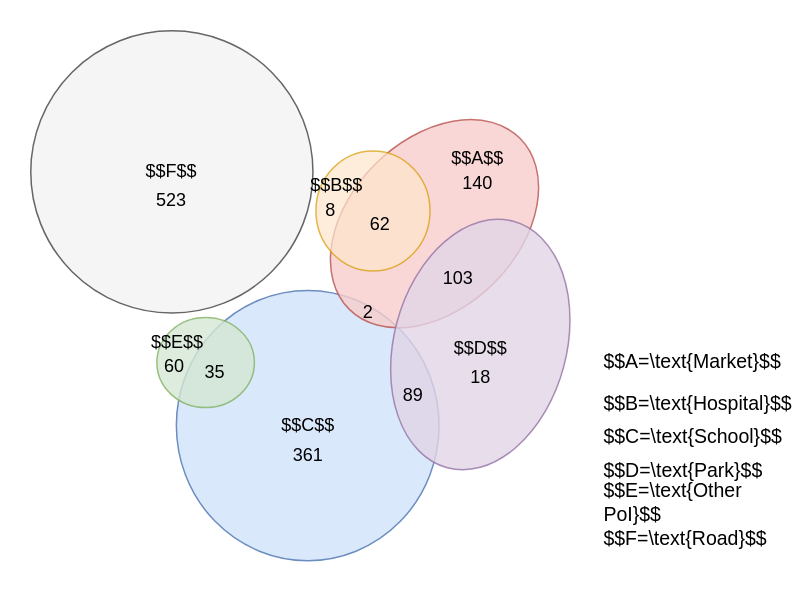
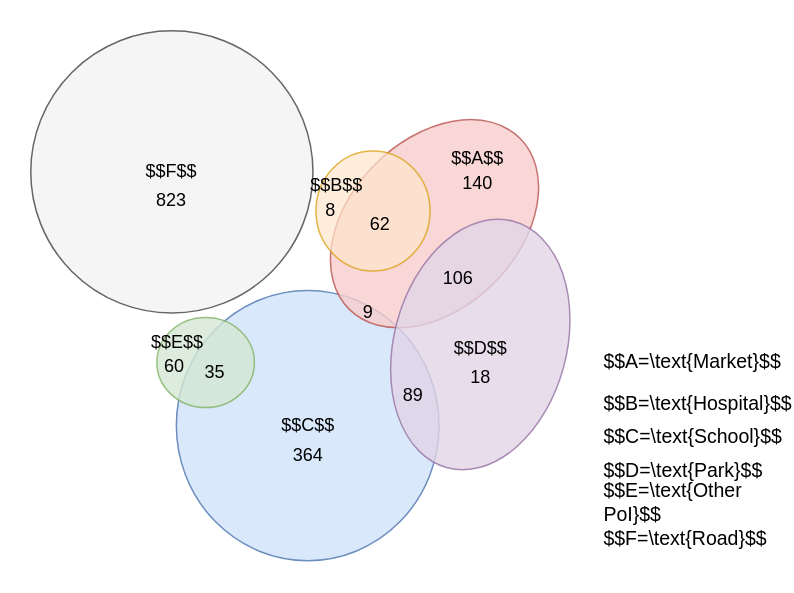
- <mxCell id="24" value="523" style="text;html=1;strokeColor=none;fillColor=none;align=center;verticalAlign=middle;whiteSpace=wrap;rounded=0;strokeWidth=1;" vertex="1" parent="1"><mxGeometry x="84" y="118" width="60" height="30" as="geometry" /></mxCell>
+ <mxCell id="24" value="823" style="text;html=1;strokeColor=none;fillColor=none;align=center;verticalAlign=middle;whiteSpace=wrap;rounded=0;strokeWidth=1;" vertex="1" parent="1"><mxGeometry x="84" y="118" width="60" height="30" as="geometry" /></mxCell>
- <mxCell id="14" value="103" style="text;html=1;strokeColor=none;fillColor=none;align=center;verticalAlign=middle;whiteSpace=wrap;rounded=0;strokeWidth=1;" vertex="1" parent="1"><mxGeometry x="275" y="170" width="60" height="30" as="geometry" /></mxCell>
+ <mxCell id="14" value="106" style="text;html=1;strokeColor=none;fillColor=none;align=center;verticalAlign=middle;whiteSpace=wrap;rounded=0;strokeWidth=1;" vertex="1" parent="1"><mxGeometry x="275" y="170" width="60" height="30" as="geometry" /></mxCell>
- <mxCell id="15" value="2" style="text;html=1;strokeColor=none;fillColor=none;align=center;verticalAlign=middle;whiteSpace=wrap;rounded=0;strokeWidth=1;" vertex="1" parent="1"><mxGeometry x="215" y="193" width="60" height="30" as="geometry" /></mxCell>
+ <mxCell id="15" value="9" style="text;html=1;strokeColor=none;fillColor=none;align=center;verticalAlign=middle;whiteSpace=wrap;rounded=0;strokeWidth=1;" vertex="1" parent="1"><mxGeometry x="215" y="193" width="60" height="30" as="geometry" /></mxCell>
- <mxCell id="21" value="361" style="text;html=1;strokeColor=none;fillColor=none;align=center;verticalAlign=middle;whiteSpace=wrap;rounded=0;strokeWidth=1;" vertex="1" parent="1"><mxGeometry x="174.5" y="288" width="60" height="30" as="geometry" /></mxCell>
+ <mxCell id="21" value="364" style="text;html=1;strokeColor=none;fillColor=none;align=center;verticalAlign=middle;whiteSpace=wrap;rounded=0;strokeWidth=1;" vertex="1" parent="1"><mxGeometry x="174.5" y="288" width="60" height="30" as="geometry" /></mxCell>
